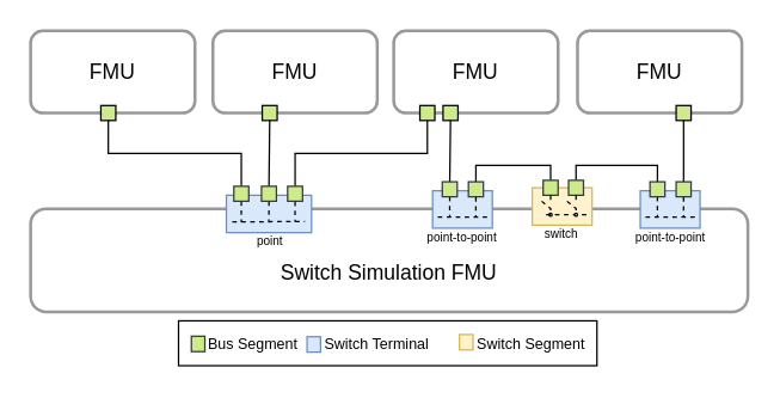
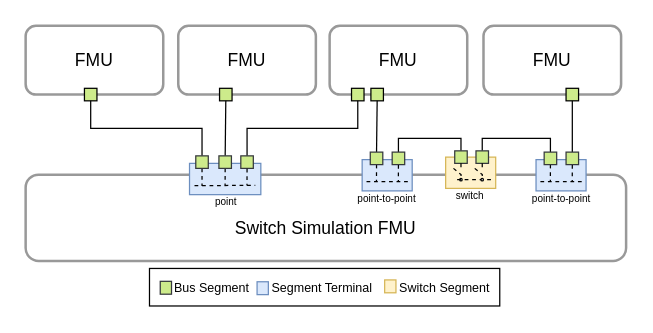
- <mxCell id="63" value="Switch Terminal" style="text;html=1;align=left;verticalAlign=middle;resizable=0;points=[];autosize=1;strokeColor=none;fillColor=none;fontSize=10;container=0;" vertex="1" parent="1"><mxGeometry x="214.82" y="217.436" width="98" height="24" as="geometry" /></mxCell>
+ <mxCell id="63" value="Segment Terminal" style="text;html=1;align=left;verticalAlign=middle;resizable=0;points=[];autosize=1;strokeColor=none;fillColor=none;fontSize=10;container=0;" vertex="1" parent="1"><mxGeometry x="214.82" y="217.436" width="98" height="24" as="geometry" /></mxCell>
